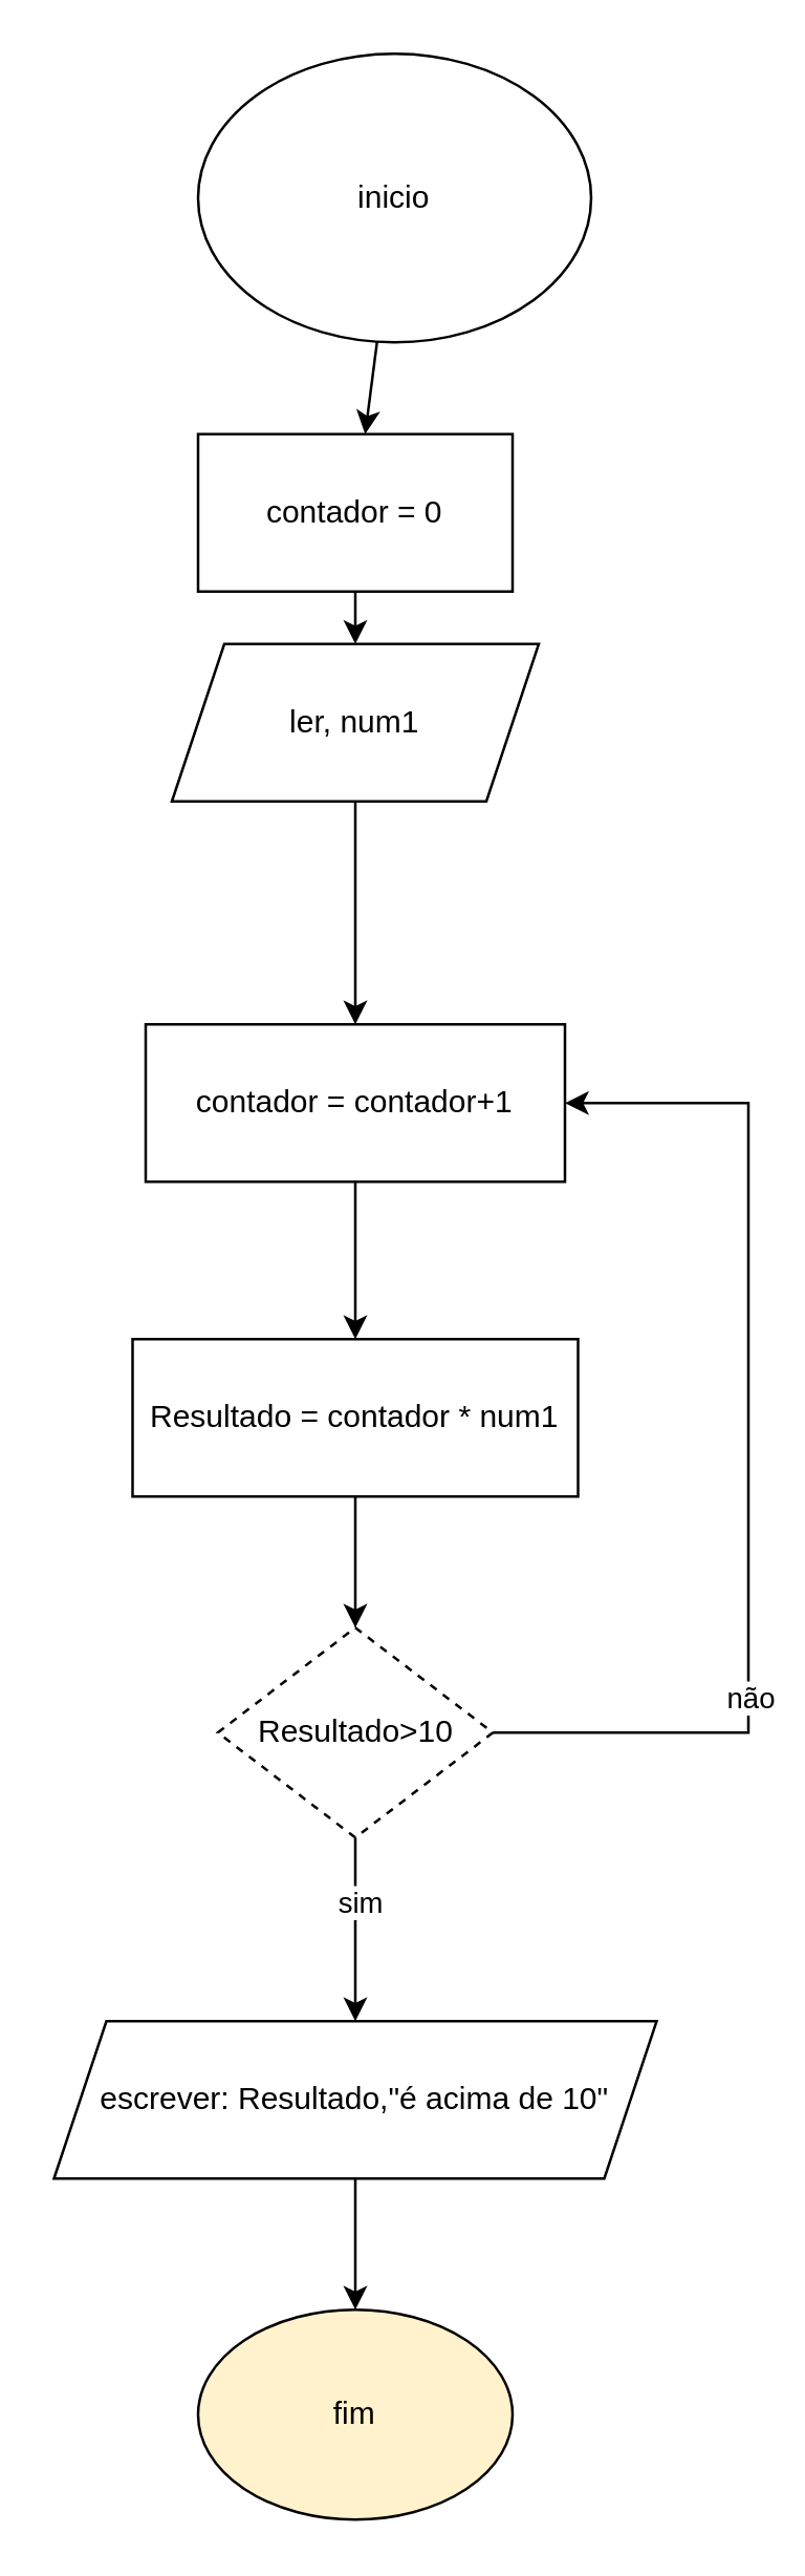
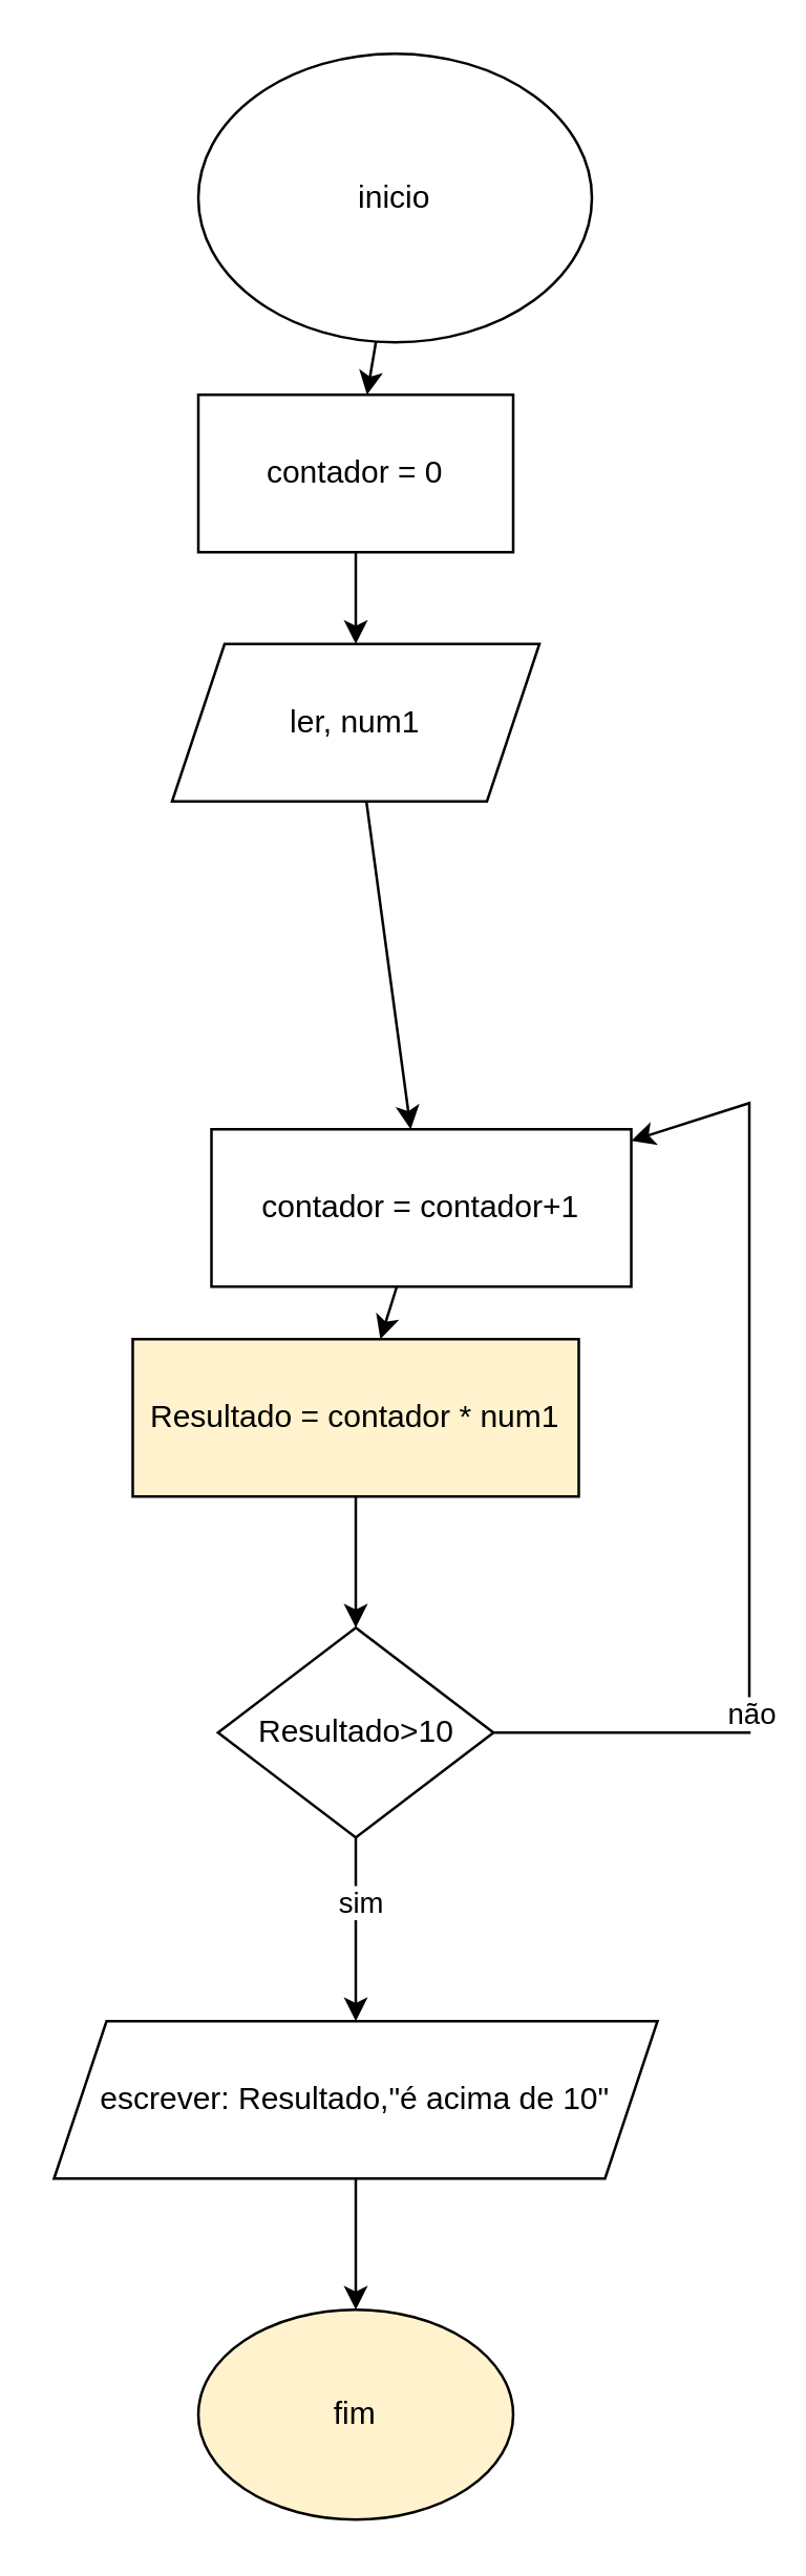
- <mxCell id="6" value="contador = 0" style="rounded=0;whiteSpace=wrap;html=1;" vertex="1" parent="1"><mxGeometry x="75" y="165" width="120" height="60" as="geometry" /></mxCell>
+ <mxCell id="6" value="contador = 0" style="rounded=0;whiteSpace=wrap;html=1;" vertex="1" parent="1"><mxGeometry x="75" y="150" width="120" height="60" as="geometry" /></mxCell>
- <mxCell id="8" value="contador = contador+1" style="rounded=0;whiteSpace=wrap;html=1;" vertex="1" parent="1"><mxGeometry x="55" y="390" width="160" height="60" as="geometry" /></mxCell>
+ <mxCell id="8" value="contador = contador+1" style="rounded=0;whiteSpace=wrap;html=1;" vertex="1" parent="1"><mxGeometry x="80" y="430" width="160" height="60" as="geometry" /></mxCell>
- <mxCell id="10" value="Resultado = contador * num1" style="rounded=0;whiteSpace=wrap;html=1;" vertex="1" parent="1"><mxGeometry x="50" y="510" width="170" height="60" as="geometry" /></mxCell>
+ <mxCell id="10" value="Resultado = contador * num1" style="rounded=0;whiteSpace=wrap;html=1;fillColor=#fff2cc;" vertex="1" parent="1"><mxGeometry x="50" y="510" width="170" height="60" as="geometry" /></mxCell>
- <mxCell id="12" value="Resultado&amp;gt;10" style="rhombus;whiteSpace=wrap;html=1;dashed=1;" vertex="1" parent="1"><mxGeometry x="82.5" y="620" width="105" height="80" as="geometry" /></mxCell>
+ <mxCell id="12" value="Resultado&amp;gt;10" style="rhombus;whiteSpace=wrap;html=1;" vertex="1" parent="1"><mxGeometry x="82.5" y="620" width="105" height="80" as="geometry" /></mxCell>
